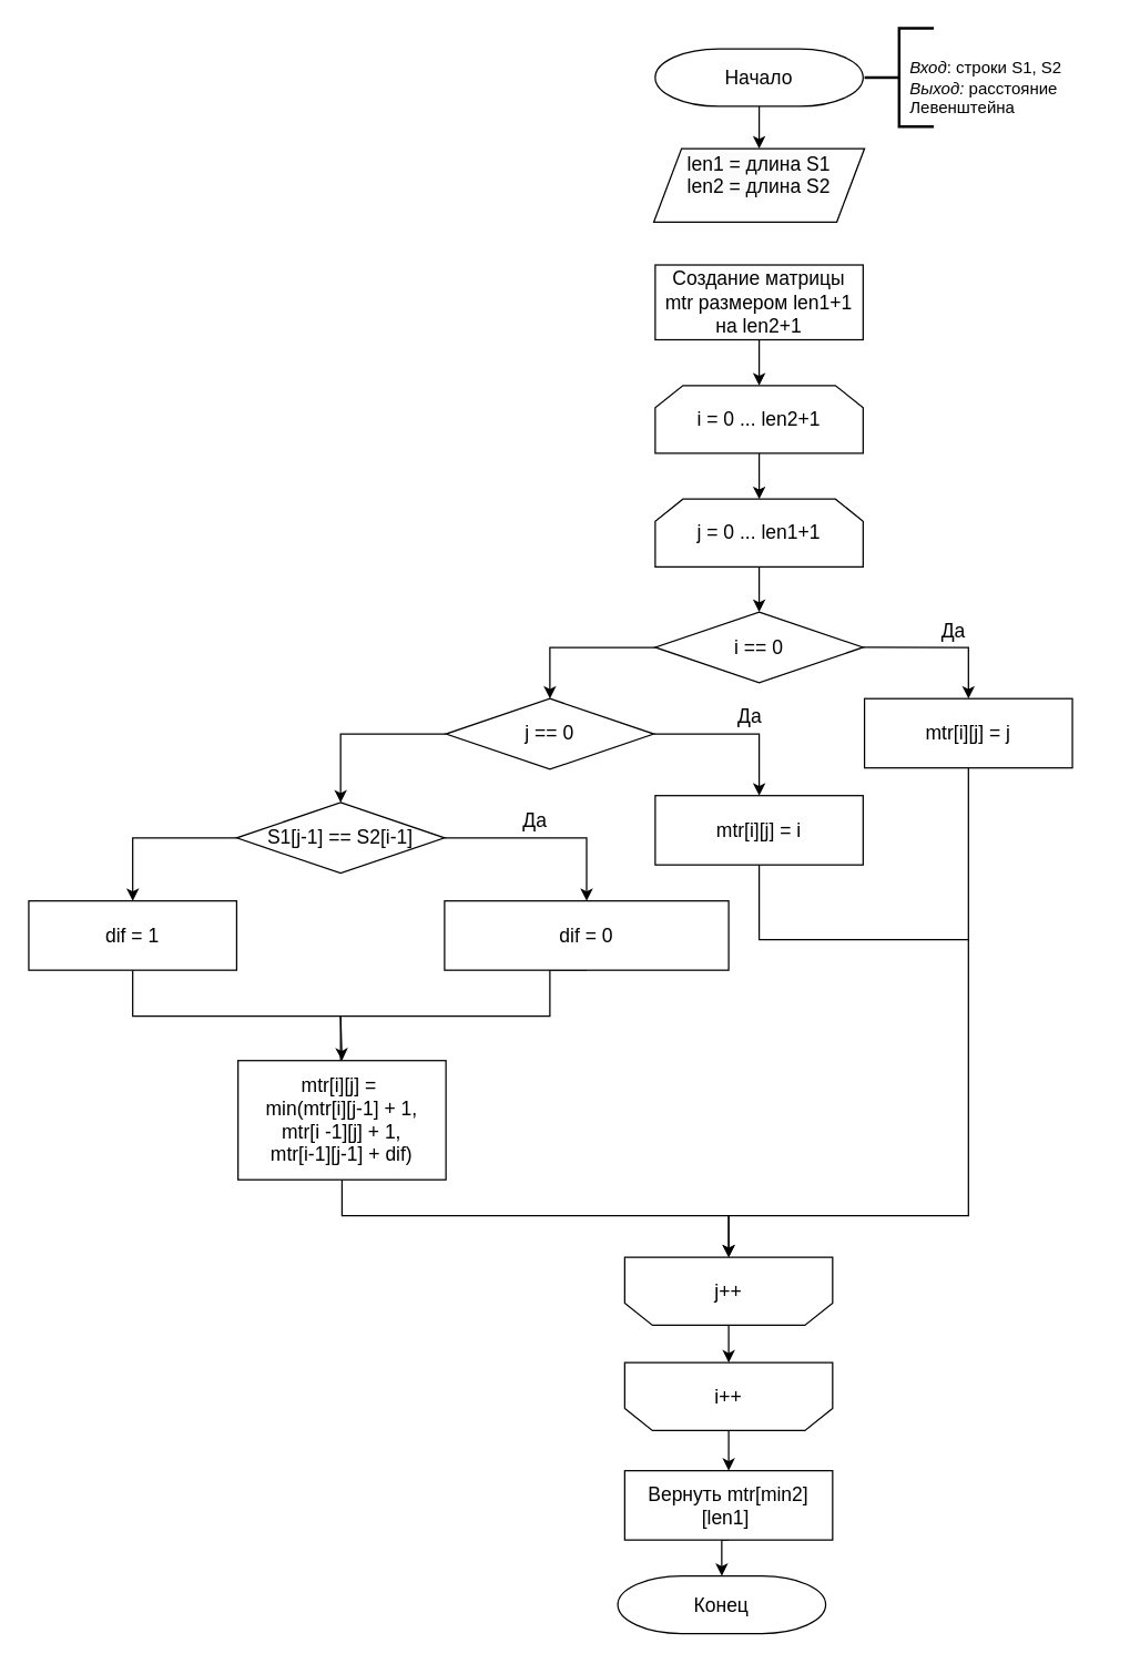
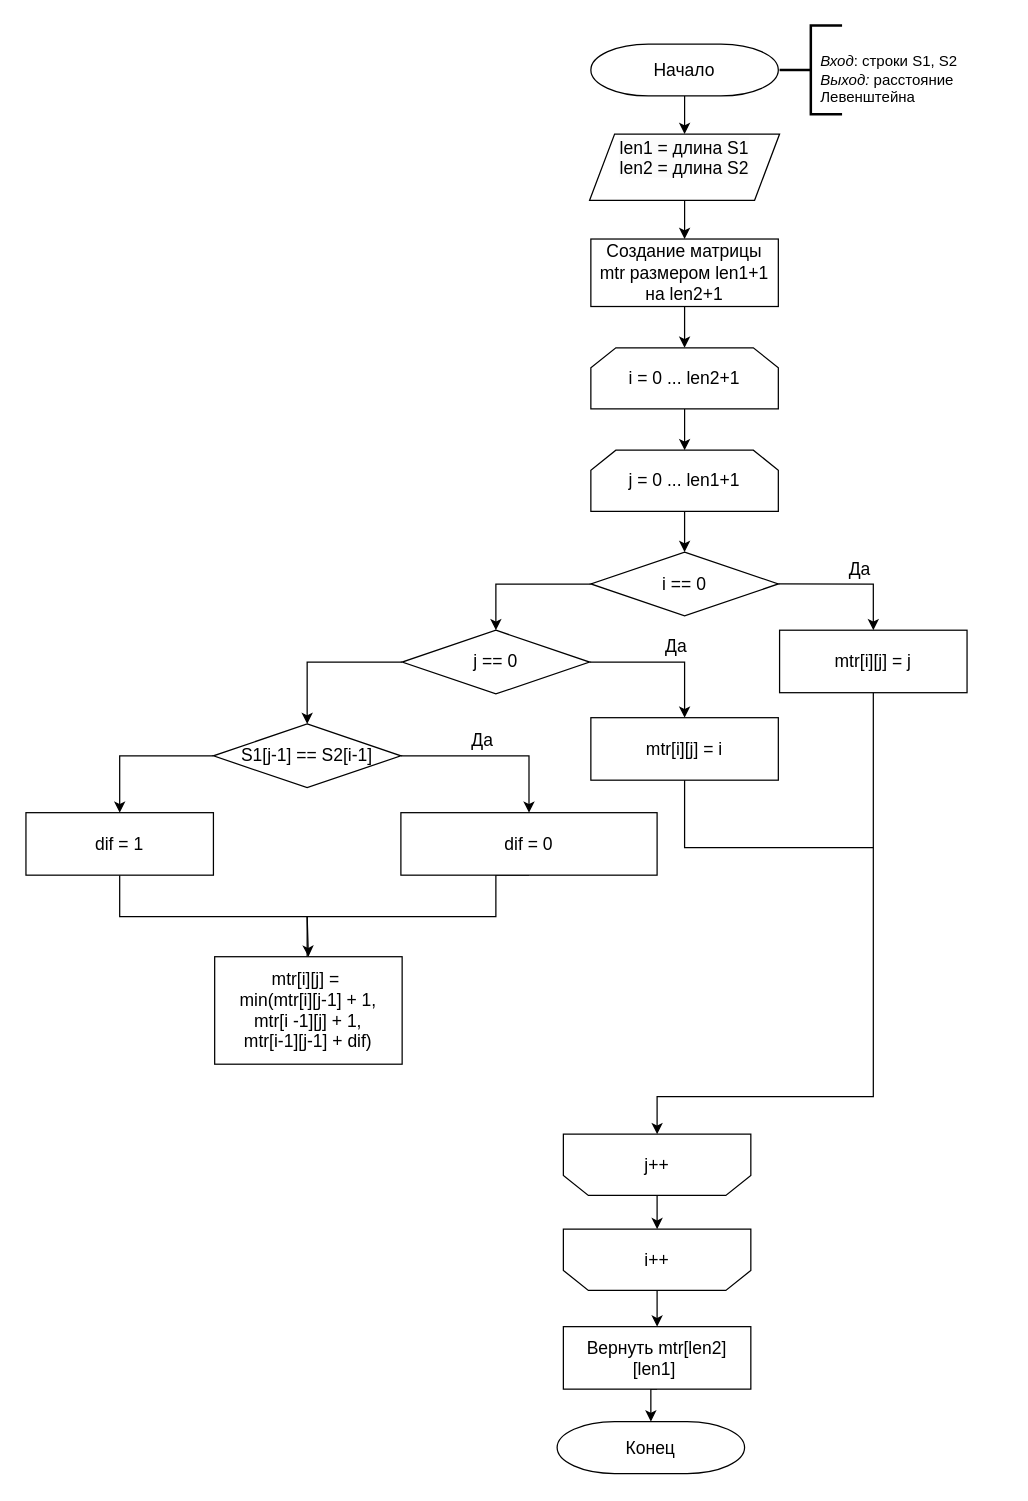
+ <mxCell id="27" style="edgeStyle=orthogonalEdgeStyle;rounded=0;orthogonalLoop=1;jettySize=auto;html=1;exitX=0.5;exitY=1;exitDx=0;exitDy=0;entryX=0.5;entryY=0;entryDx=0;entryDy=0;" edge="1" parent="1" source="28" target="5"><mxGeometry relative="1" as="geometry" /></mxCell>
- <mxCell id="25" style="edgeStyle=orthogonalEdgeStyle;rounded=0;orthogonalLoop=1;jettySize=auto;html=1;exitX=0.5;exitY=1;exitDx=0;exitDy=0;" edge="1" parent="1" source="26" target="35"><mxGeometry relative="1" as="geometry"><Array as="points"><mxPoint x="246" y="877" /><mxPoint x="525" y="877" /></Array></mxGeometry></mxCell>
- <mxCell id="40" value="&lt;font style=&quot;font-size: 14px;&quot;&gt;Вернуть mtr[min2][len1]&amp;nbsp;&lt;/font&gt;" style="rounded=0;whiteSpace=wrap;html=1;absoluteArcSize=1;arcSize=14;strokeWidth=1;" vertex="1" parent="1"><mxGeometry x="450" y="1061" width="150" height="50" as="geometry" /></mxCell>
+ <mxCell id="40" value="&lt;font style=&quot;font-size: 14px;&quot;&gt;Вернуть mtr[len2][len1]&amp;nbsp;&lt;/font&gt;" style="rounded=0;whiteSpace=wrap;html=1;absoluteArcSize=1;arcSize=14;strokeWidth=1;" vertex="1" parent="1"><mxGeometry x="450" y="1061" width="150" height="50" as="geometry" /></mxCell>
